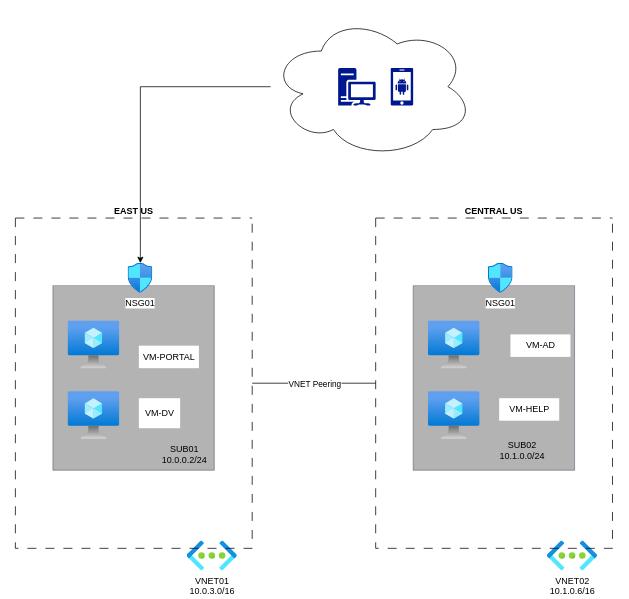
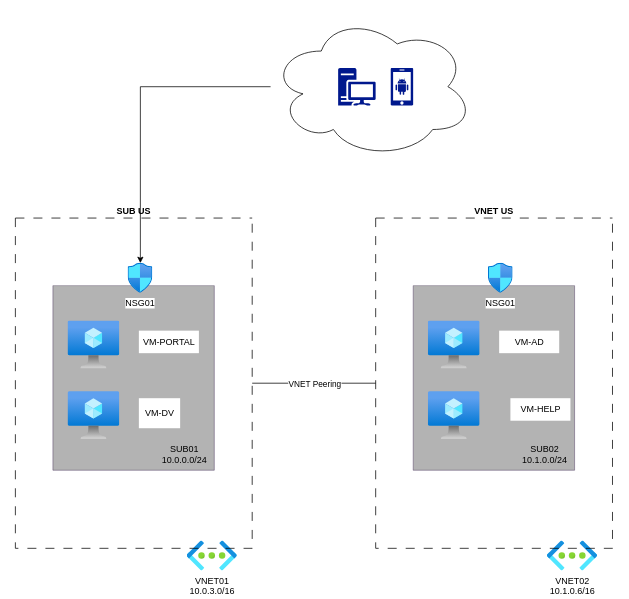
- <mxCell id="5" value="EAST US" style="swimlane;startSize=0;dashed=1;dashPattern=12 12;verticalAlign=bottom;" parent="1" vertex="1"><mxGeometry x="20" y="290" width="315.5" height="440" as="geometry" /></mxCell>
+ <mxCell id="5" value="SUB US" style="swimlane;startSize=0;dashed=1;dashPattern=12 12;verticalAlign=bottom;" parent="1" vertex="1"><mxGeometry x="20" y="290" width="315.5" height="440" as="geometry" /></mxCell>
- <mxCell id="14" value="CENTRAL US" style="swimlane;startSize=0;dashed=1;dashPattern=12 12;verticalAlign=bottom;" parent="1" vertex="1"><mxGeometry x="500" y="290" width="315.5" height="440" as="geometry" /></mxCell>
+ <mxCell id="14" value="VNET US" style="swimlane;startSize=0;dashed=1;dashPattern=12 12;verticalAlign=bottom;" parent="1" vertex="1"><mxGeometry x="500" y="290" width="315.5" height="440" as="geometry" /></mxCell>
- <mxCell id="19" value="VM-AD" style="text;html=1;strokeColor=none;fillColor=#FFFFFF;align=center;verticalAlign=middle;whiteSpace=wrap;rounded=0;" parent="15" vertex="1"><mxGeometry x="129.5" y="65" width="80" height="30" as="geometry" /></mxCell>
+ <mxCell id="19" value="VM-AD" style="text;html=1;strokeColor=none;fillColor=#FFFFFF;align=center;verticalAlign=middle;whiteSpace=wrap;rounded=0;" parent="15" vertex="1"><mxGeometry x="114.5" y="60" width="80" height="30" as="geometry" /></mxCell>
- <mxCell id="10" value="VM-PORTAL" style="text;html=1;strokeColor=none;fillColor=#FFFFFF;align=center;verticalAlign=middle;whiteSpace=wrap;rounded=0;" parent="6" vertex="1"><mxGeometry x="114.5" y="80" width="80" height="30" as="geometry" /></mxCell>
+ <mxCell id="10" value="VM-PORTAL" style="text;html=1;strokeColor=none;fillColor=#FFFFFF;align=center;verticalAlign=middle;whiteSpace=wrap;rounded=0;" parent="6" vertex="1"><mxGeometry x="114.5" y="60" width="80" height="30" as="geometry" /></mxCell>
- <mxCell id="20" value="VM-HELP" style="text;html=1;strokeColor=none;fillColor=#FFFFFF;align=center;verticalAlign=middle;whiteSpace=wrap;rounded=0;" parent="15" vertex="1"><mxGeometry x="114.5" y="150" width="80" height="30" as="geometry" /></mxCell>
+ <mxCell id="20" value="VM-HELP" style="text;html=1;strokeColor=none;fillColor=#FFFFFF;align=center;verticalAlign=middle;whiteSpace=wrap;rounded=0;" parent="15" vertex="1"><mxGeometry x="129.5" y="150" width="80" height="30" as="geometry" /></mxCell>
- <mxCell id="18" value="SUB02&lt;br&gt;10.1.0.0/24" style="text;html=1;align=center;verticalAlign=middle;resizable=0;points=[];autosize=1;strokeColor=none;fillColor=none;" parent="15" vertex="1"><mxGeometry x="105" y="200" width="80" height="40" as="geometry" /></mxCell>
+ <mxCell id="18" value="SUB02&lt;br&gt;10.1.0.0/24" style="text;html=1;align=center;verticalAlign=middle;resizable=0;points=[];autosize=1;strokeColor=none;fillColor=none;" parent="15" vertex="1"><mxGeometry x="135" y="205" width="80" height="40" as="geometry" /></mxCell>
- <mxCell id="9" value="SUB01&lt;br&gt;10.0.0.2/24" style="text;html=1;align=center;verticalAlign=middle;resizable=0;points=[];autosize=1;strokeColor=none;fillColor=none;" parent="6" vertex="1"><mxGeometry x="135" y="205" width="80" height="40" as="geometry" /></mxCell>
+ <mxCell id="9" value="SUB01&lt;br&gt;10.0.0.0/24" style="text;html=1;align=center;verticalAlign=middle;resizable=0;points=[];autosize=1;strokeColor=none;fillColor=none;" parent="6" vertex="1"><mxGeometry x="135" y="205" width="80" height="40" as="geometry" /></mxCell>
